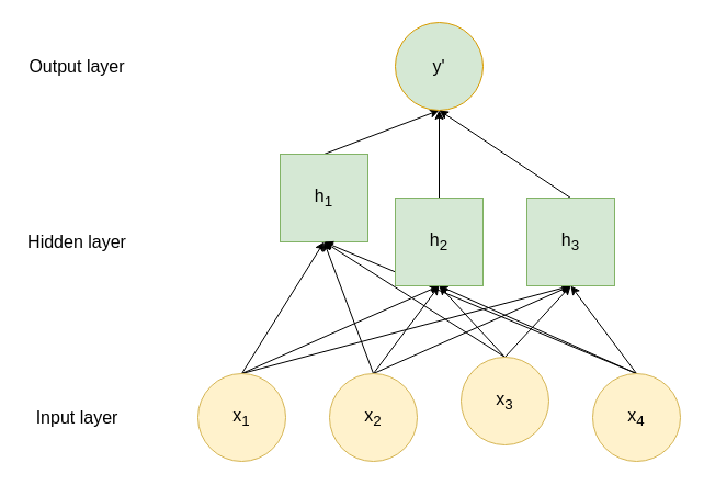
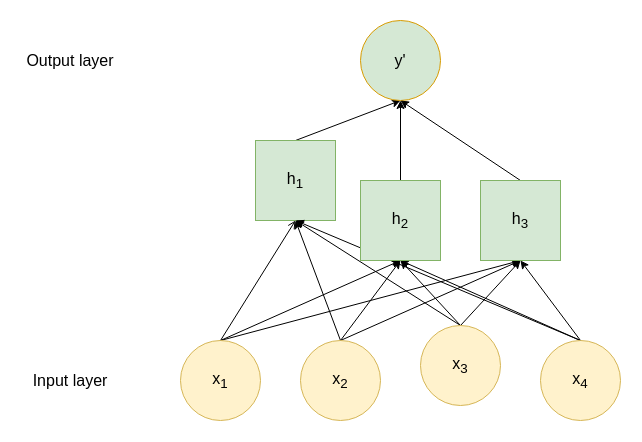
- <mxCell id="10" value="Hidden layer" style="text;html=1;strokeColor=none;fillColor=none;align=center;verticalAlign=middle;whiteSpace=wrap;rounded=0;fontSize=16;" vertex="1" parent="1"><mxGeometry x="20" y="210" width="100" height="20" as="geometry" /></mxCell>
- <mxCell id="12" style="edgeStyle=none;rounded=0;orthogonalLoop=1;jettySize=auto;html=1;exitX=0.5;exitY=0;exitDx=0;exitDy=0;entryX=0.5;entryY=1;entryDx=0;entryDy=0;" edge="1" parent="1" source="15" target="3"><mxGeometry relative="1" as="geometry" /></mxCell>
+ <mxCell id="12" style="edgeStyle=none;rounded=0;orthogonalLoop=1;jettySize=auto;html=1;exitX=0.5;exitY=0;exitDx=0;exitDy=0;entryX=0.5;entryY=1;entryDx=0;entryDy=0;endArrow=open;" edge="1" parent="1" source="15" target="3"><mxGeometry relative="1" as="geometry" /></mxCell>
